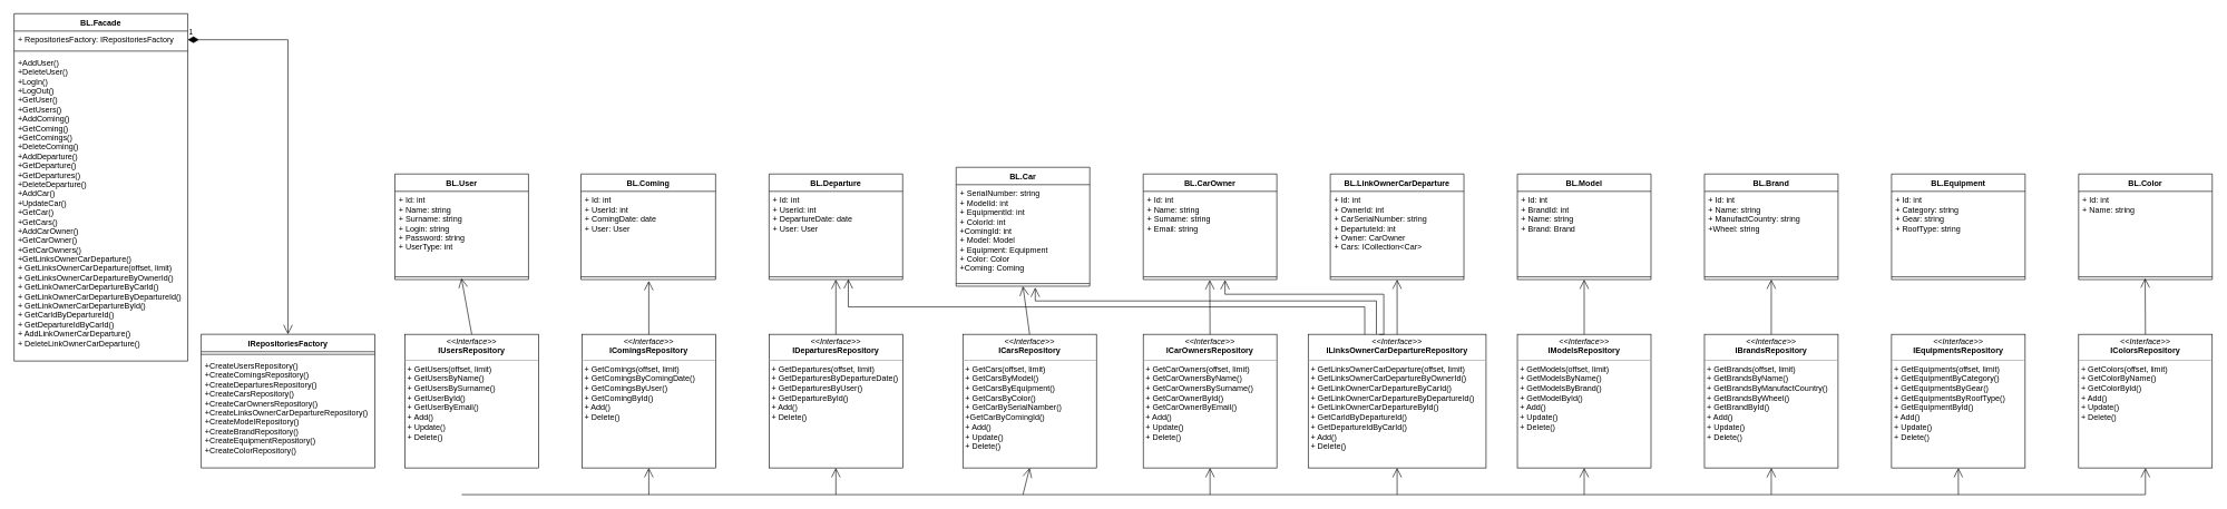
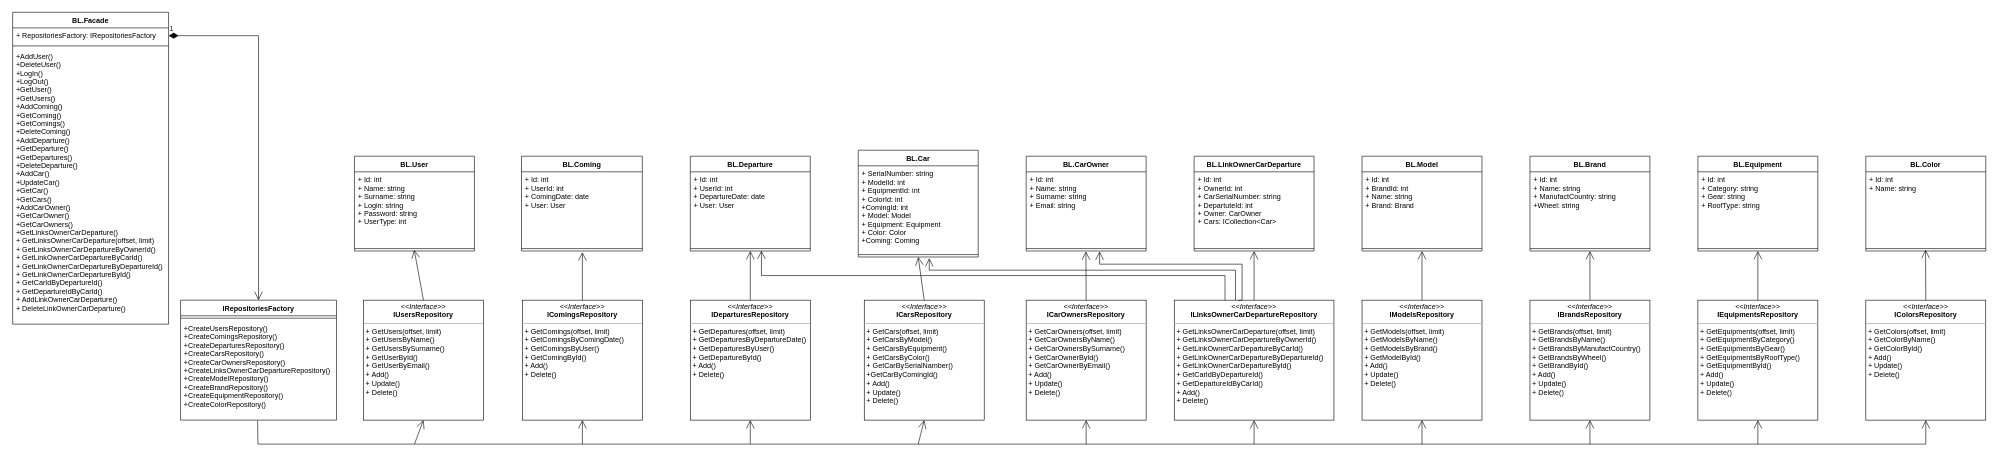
+ <mxCell id="68" value="" style="endArrow=open;endFill=1;endSize=12;html=1;rounded=0;exitX=0.5;exitY=0;exitDx=0;exitDy=0;entryX=0.5;entryY=1;entryDx=0;entryDy=0;" parent="1" source="16" target="43" edge="1"><mxGeometry width="160" relative="1" as="geometry"><mxPoint x="2910" y="450" as="sourcePoint" /><mxPoint x="3070" y="450" as="targetPoint" /></mxGeometry></mxCell>
+ <mxCell id="50" value="" style="endArrow=open;endFill=1;endSize=12;html=1;rounded=0;entryX=0.5;entryY=1;entryDx=0;entryDy=0;exitX=0.494;exitY=1.004;exitDx=0;exitDy=0;exitPerimeter=0;" parent="1" source="8" target="12" edge="1"><mxGeometry width="160" relative="1" as="geometry"><mxPoint x="408" y="700" as="sourcePoint" /><mxPoint x="860" y="600" as="targetPoint" /><Array as="points"><mxPoint x="429" y="740" /><mxPoint x="690" y="740" /></Array></mxGeometry></mxCell>
